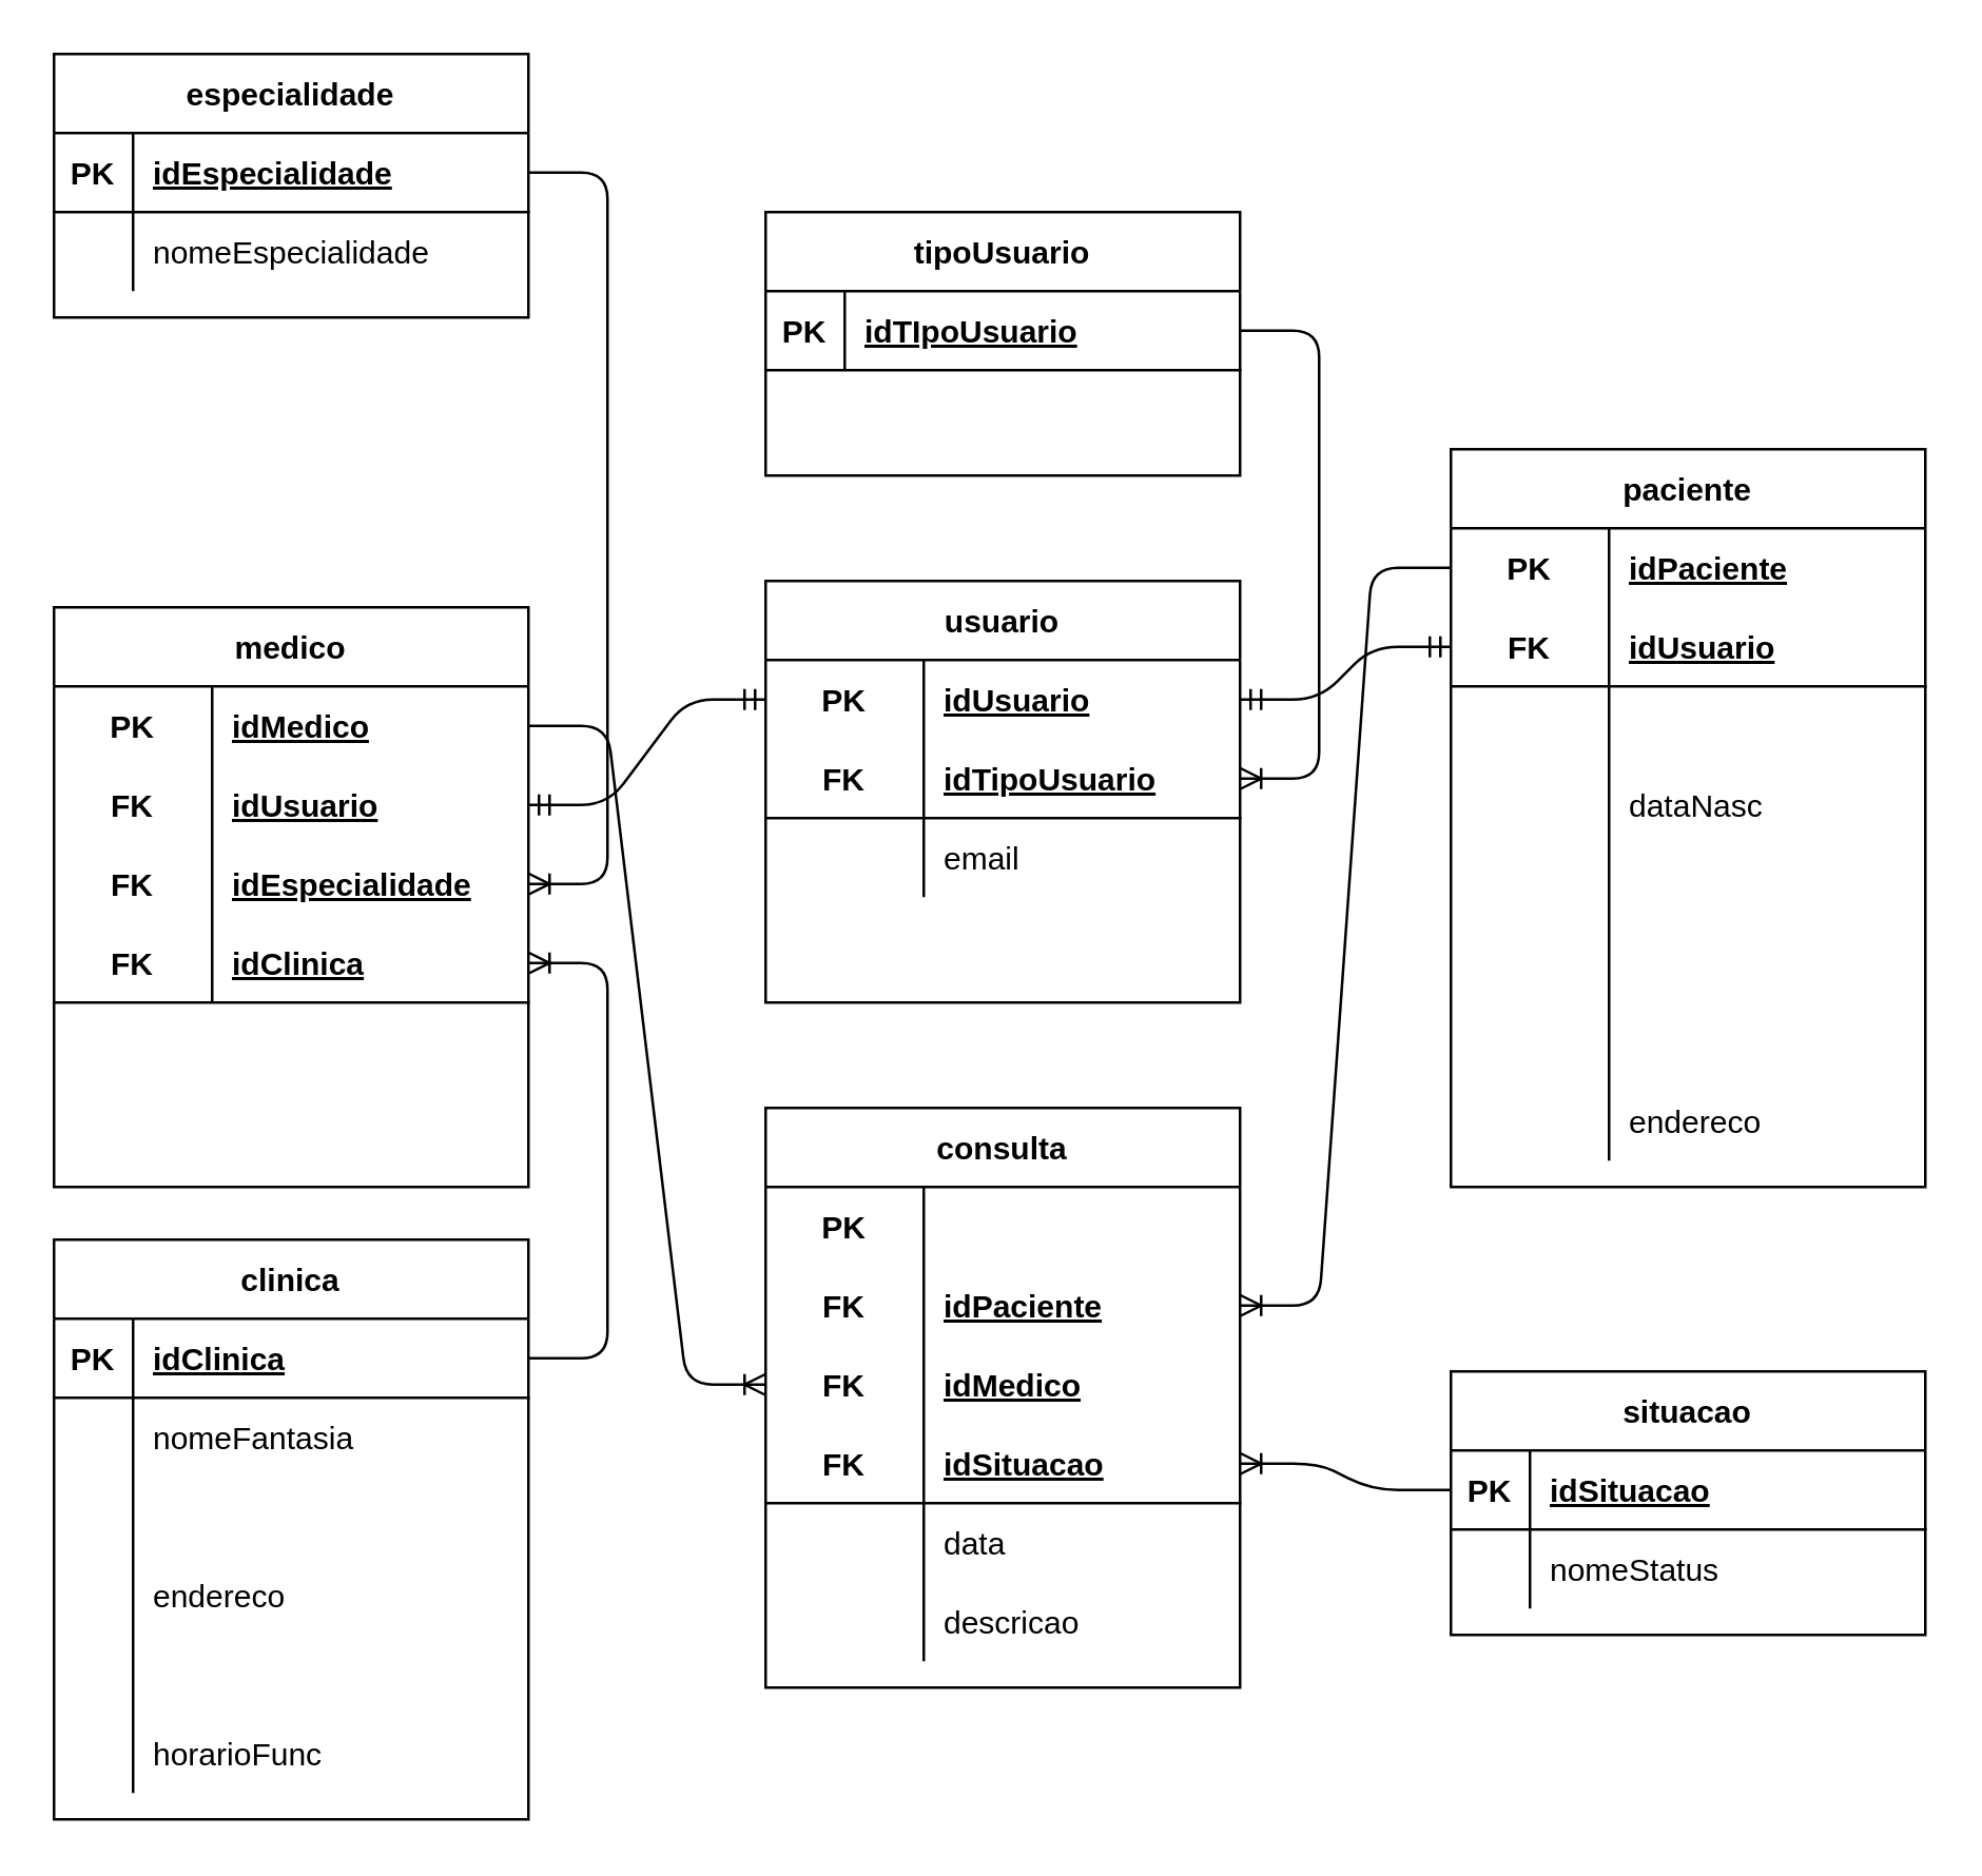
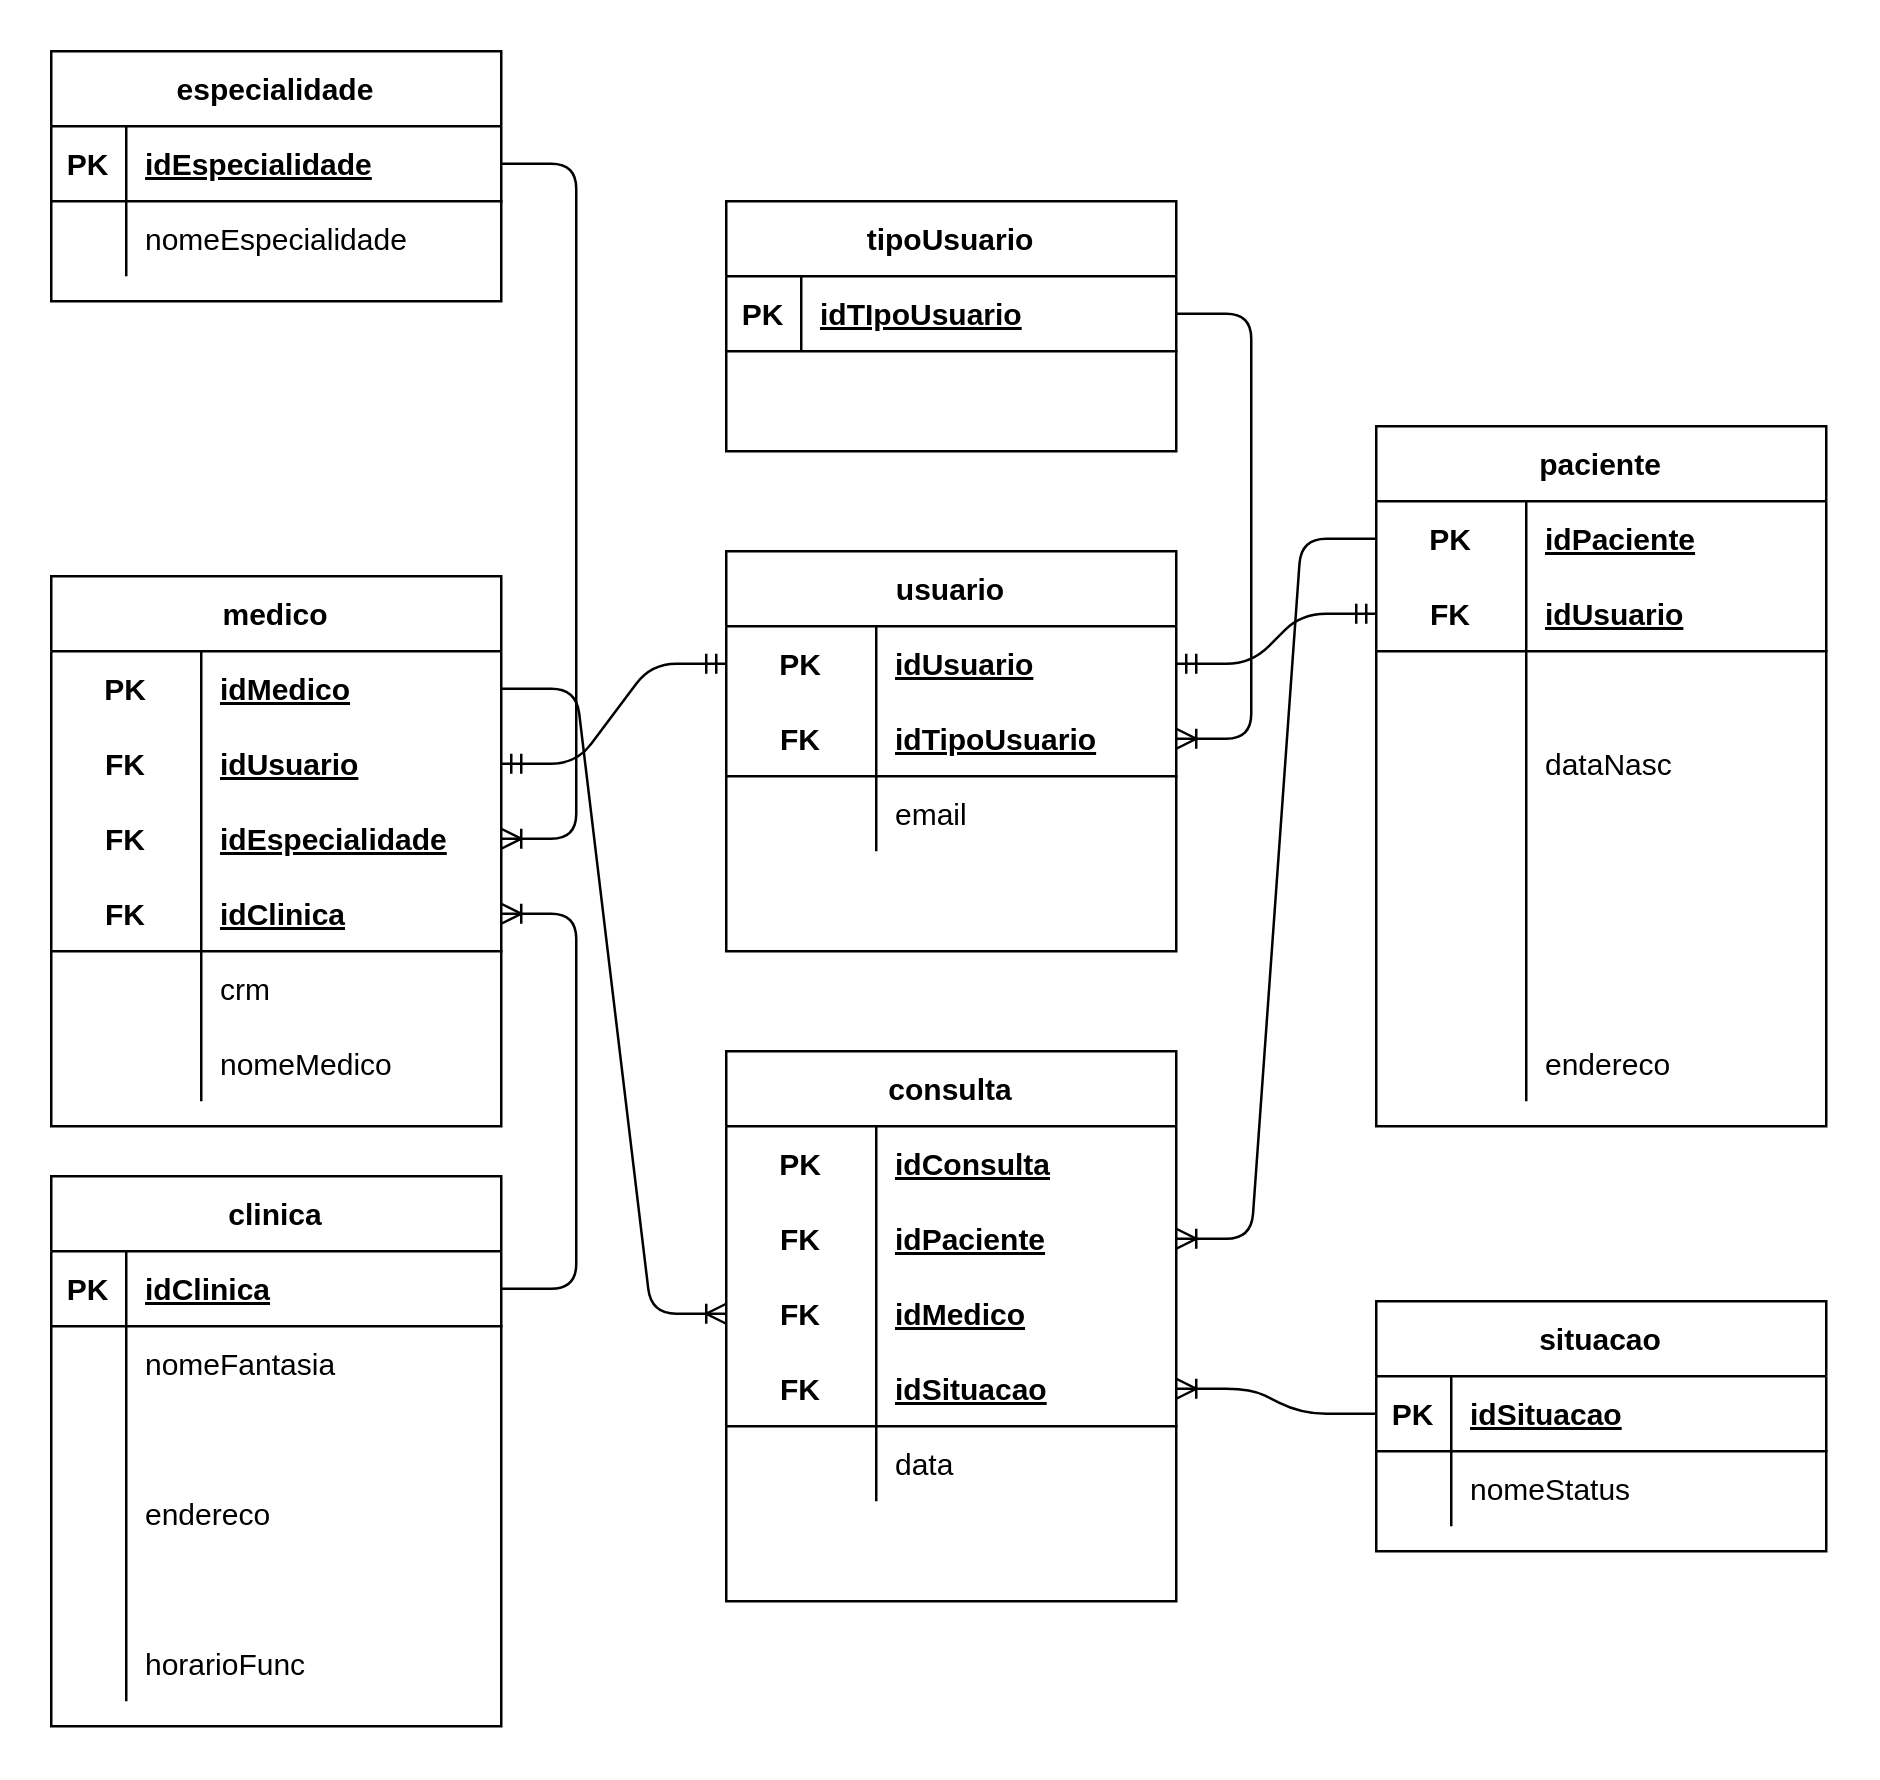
+ <mxCell id="92" value="crm" style="shape=partialRectangle;connectable=0;fillColor=none;top=0;left=0;bottom=0;right=0;align=left;spacingLeft=6;overflow=hidden;" parent="90" vertex="1"><mxGeometry x="60" width="120" height="30" as="geometry" /></mxCell>
+ <mxCell id="95" value="nomeMedico" style="shape=partialRectangle;connectable=0;fillColor=none;top=0;left=0;bottom=0;right=0;align=left;spacingLeft=6;overflow=hidden;" parent="93" vertex="1"><mxGeometry x="60" width="120" height="30" as="geometry" /></mxCell>
+ <mxCell id="46" value="idConsulta" style="shape=partialRectangle;connectable=0;fillColor=none;top=0;left=0;bottom=0;right=0;align=left;spacingLeft=6;fontStyle=5;overflow=hidden;" parent="44" vertex="1"><mxGeometry x="60" width="120" height="30" as="geometry" /></mxCell>
- <mxCell id="61" value="descricao" style="shape=partialRectangle;connectable=0;fillColor=none;top=0;left=0;bottom=0;right=0;align=left;spacingLeft=6;overflow=hidden;" parent="59" vertex="1"><mxGeometry x="60" width="120" height="30" as="geometry" /></mxCell>
